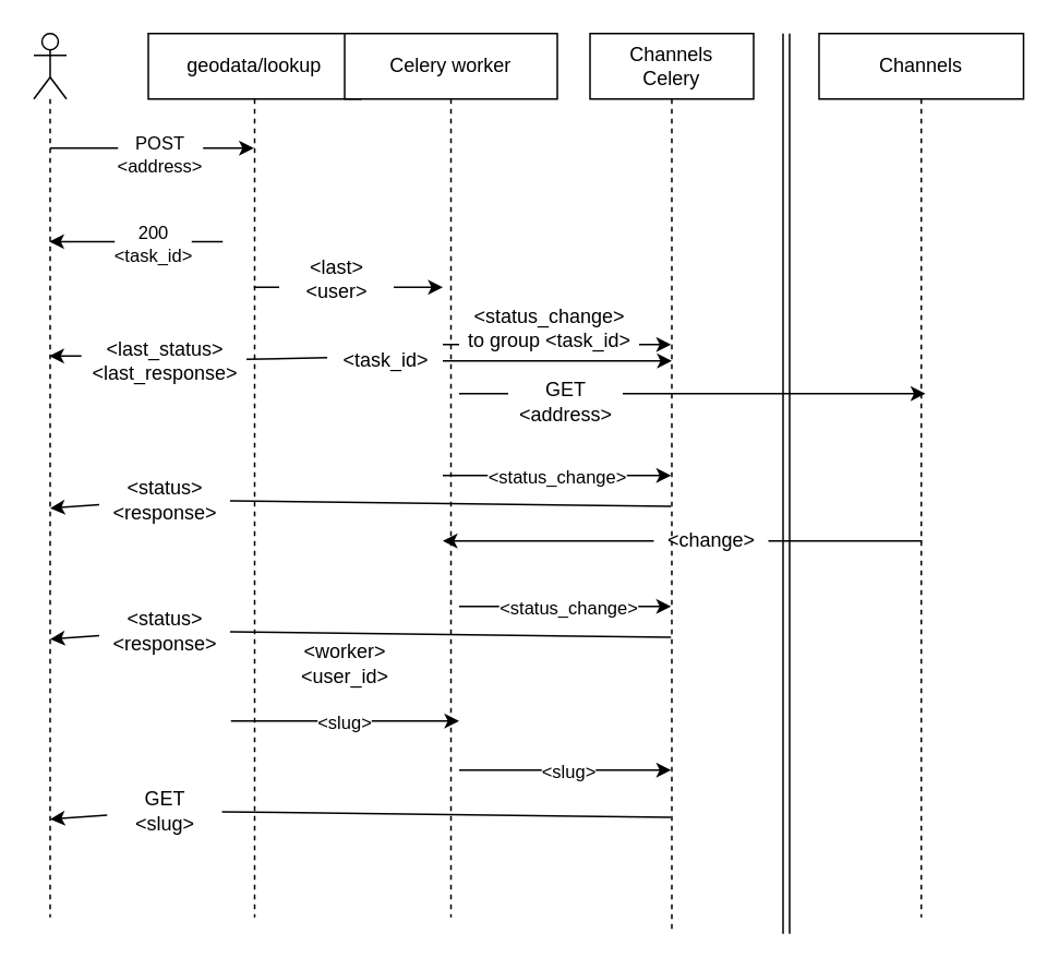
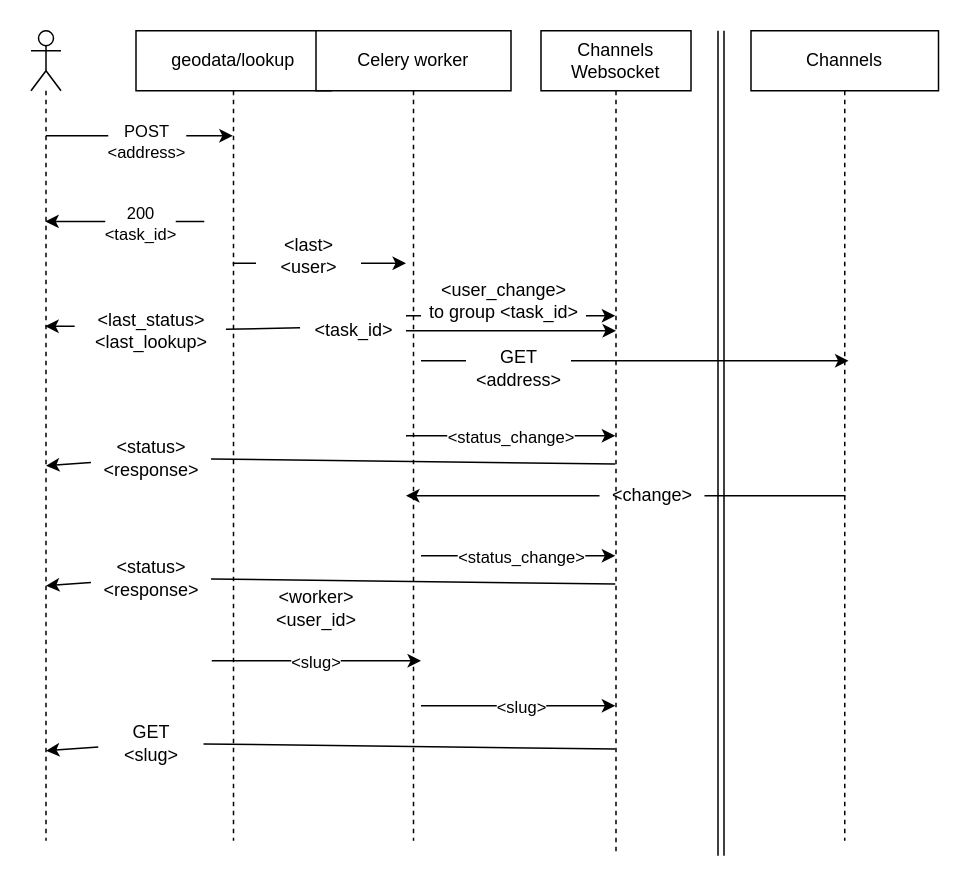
- <mxCell id="19" value="Channels&lt;br&gt;Celery" style="shape=umlLifeline;perimeter=lifelinePerimeter;whiteSpace=wrap;html=1;container=1;collapsible=0;recursiveResize=0;outlineConnect=0;" parent="1" vertex="1"><mxGeometry x="360" width="100" height="550" as="geometry" y="20" /></mxCell>
+ <mxCell id="19" value="Channels&lt;br&gt;Websocket" style="shape=umlLifeline;perimeter=lifelinePerimeter;whiteSpace=wrap;html=1;container=1;collapsible=0;recursiveResize=0;outlineConnect=0;" parent="1" vertex="1"><mxGeometry x="360" width="100" height="550" as="geometry" y="20" /></mxCell>
- <mxCell id="22" value="&amp;lt;status_change&amp;gt;&lt;br&gt;to group &amp;lt;task_id&amp;gt;" style="text;html=1;align=center;verticalAlign=middle;resizable=0;points=[];autosize=1;strokeColor=none;fillColor=default;" parent="19" vertex="1"><mxGeometry x="-80" y="165" width="110" height="30" as="geometry" /></mxCell>
+ <mxCell id="22" value="&amp;lt;user_change&amp;gt;&lt;br&gt;to group &amp;lt;task_id&amp;gt;" style="text;html=1;align=center;verticalAlign=middle;resizable=0;points=[];autosize=1;strokeColor=none;fillColor=default;" parent="19" vertex="1"><mxGeometry x="-80" y="165" width="110" height="30" as="geometry" /></mxCell>
- <mxCell id="36" value="&amp;lt;last_status&amp;gt;&lt;br&gt;&amp;lt;last_response&amp;gt;" style="text;html=1;align=center;verticalAlign=middle;resizable=0;points=[];autosize=1;strokeColor=none;fillColor=default;" vertex="1" parent="1"><mxGeometry x="50" y="205" width="100" height="30" as="geometry" /></mxCell>
+ <mxCell id="36" value="&amp;lt;last_status&amp;gt;&lt;br&gt;&amp;lt;last_lookup&amp;gt;" style="text;html=1;align=center;verticalAlign=middle;resizable=0;points=[];autosize=1;strokeColor=none;fillColor=default;" vertex="1" parent="1"><mxGeometry x="50" y="205" width="100" height="30" as="geometry" /></mxCell>
